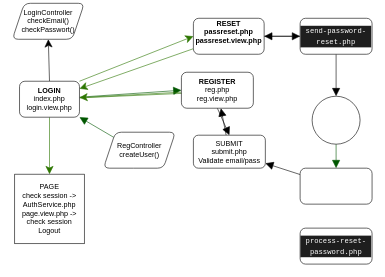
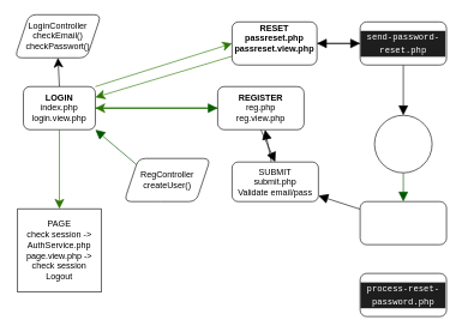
- <mxCell id="8" value="LoginController&lt;br&gt;checkEmail()&lt;br&gt;checkPasswort()" style="shape=parallelogram;perimeter=parallelogramPerimeter;whiteSpace=wrap;html=1;fixedSize=1;rounded=1;" vertex="1" parent="1"><mxGeometry x="20" y="5" width="120" height="60" as="geometry" /></mxCell>
+ <mxCell id="8" value="LoginController&lt;br&gt;checkEmail()&lt;br&gt;checkPasswort()" style="shape=parallelogram;perimeter=parallelogramPerimeter;whiteSpace=wrap;html=1;fixedSize=1;rounded=1;" vertex="1" parent="1"><mxGeometry x="20" y="20" width="120" height="60" as="geometry" /></mxCell>
- <mxCell id="7" value="&lt;b&gt;LOGIN&lt;br&gt;&lt;/b&gt;index.php&lt;br&gt;login.view.php" style="rounded=1;whiteSpace=wrap;html=1;" vertex="1" parent="1"><mxGeometry x="32" y="135" width="100" height="60" as="geometry" /></mxCell>
+ <mxCell id="7" value="&lt;b&gt;LOGIN&lt;br&gt;&lt;/b&gt;index.php&lt;br&gt;login.view.php" style="rounded=1;whiteSpace=wrap;html=1;" vertex="1" parent="1"><mxGeometry x="32" y="120" width="100" height="60" as="geometry" /></mxCell>
